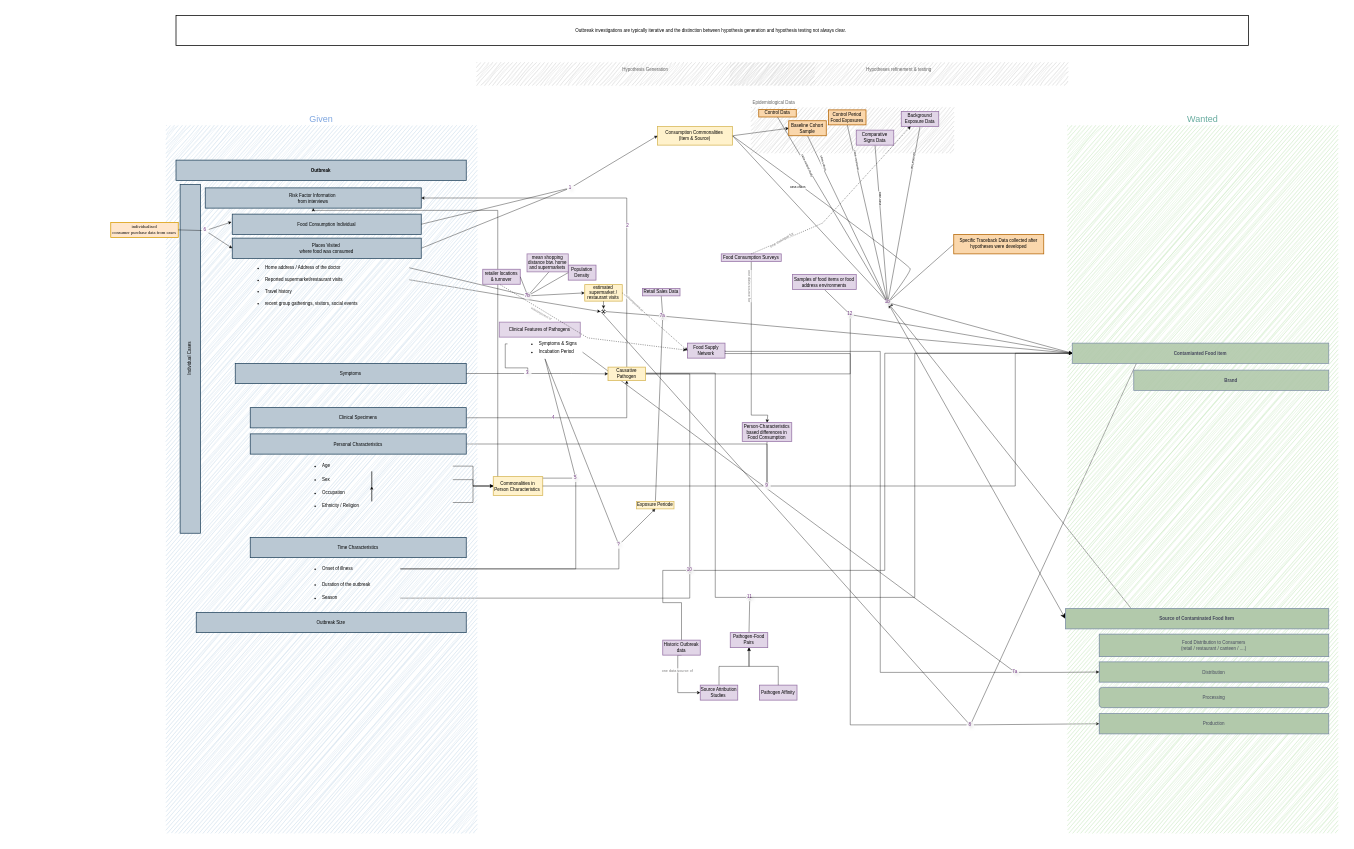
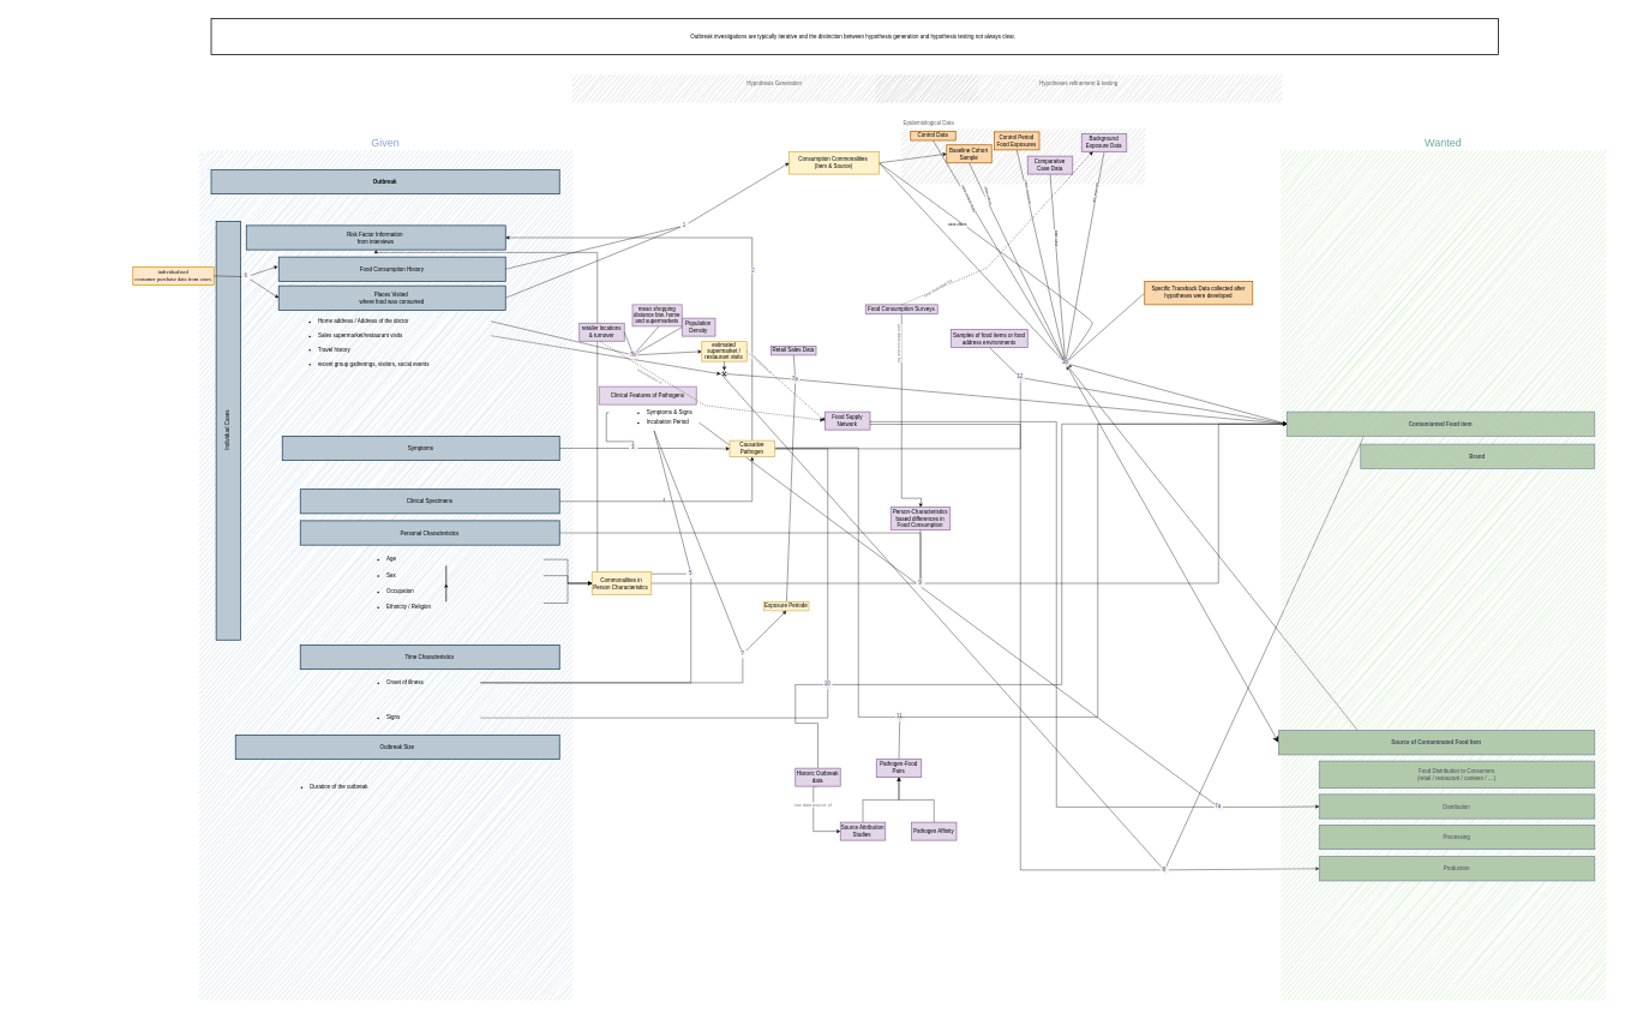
- <mxCell id="103" value="Comparative Signs Data" style="rounded=0;whiteSpace=wrap;html=1;fillColor=#e1d5e7;strokeColor=#9673a6;align=center;verticalAlign=middle;fontFamily=Helvetica;fontSize=6;fontColor=default;" parent="1" vertex="1"><mxGeometry x="1141" y="173" width="50" height="20" as="geometry" /></mxCell>
+ <mxCell id="103" value="Comparative Case Data" style="rounded=0;whiteSpace=wrap;html=1;fillColor=#e1d5e7;strokeColor=#9673a6;align=center;verticalAlign=middle;fontFamily=Helvetica;fontSize=6;fontColor=default;" parent="1" vertex="1"><mxGeometry x="1141" y="173" width="50" height="20" as="geometry" /></mxCell>
- <mxCell id="44" value="&lt;font style=&quot;font-size: 6px;&quot;&gt;&lt;b style=&quot;font-size: 6px;&quot;&gt;Outbreak&lt;/b&gt;&lt;/font&gt;" style="rounded=0;whiteSpace=wrap;html=1;fillColor=#bac8d3;strokeColor=#23445d;glass=0;shadow=0;labelBackgroundColor=none;fontSize=6;" parent="1" vertex="1"><mxGeometry x="234" y="213" width="387" height="27" as="geometry" /></mxCell>
+ <mxCell id="44" value="&lt;font style=&quot;font-size: 6px;&quot;&gt;&lt;b style=&quot;font-size: 6px;&quot;&gt;Outbreak&lt;/b&gt;&lt;/font&gt;" style="rounded=0;whiteSpace=wrap;html=1;fillColor=#bac8d3;strokeColor=#23445d;glass=0;shadow=0;labelBackgroundColor=none;fontSize=6;" parent="1" vertex="1"><mxGeometry x="234" y="188" width="387" height="27" as="geometry" /></mxCell>
- <mxCell id="46" value="Food Consumption Individual" style="rounded=0;whiteSpace=wrap;html=1;fillColor=#bac8d3;strokeColor=#23445d;glass=0;shadow=0;fontSize=6;labelBackgroundColor=none;" parent="1" vertex="1"><mxGeometry x="309" y="285" width="252" height="27" as="geometry" /></mxCell>
+ <mxCell id="46" value="Food Consumption History" style="rounded=0;whiteSpace=wrap;html=1;fillColor=#bac8d3;strokeColor=#23445d;glass=0;shadow=0;fontSize=6;labelBackgroundColor=none;" parent="1" vertex="1"><mxGeometry x="309" y="285" width="252" height="27" as="geometry" /></mxCell>
- <mxCell id="112" value="&lt;div style=&quot;font-size: 6px;&quot;&gt;&lt;ul style=&quot;font-size: 6px;&quot;&gt;&lt;li style=&quot;font-size: 6px;&quot;&gt;Reported supermarket/restaurant visits&lt;/li&gt;&lt;/ul&gt;&lt;/div&gt;" style="rounded=0;whiteSpace=wrap;html=1;fillColor=none;strokeColor=none;glass=0;shadow=0;align=left;fontSize=6;labelBackgroundColor=none;" parent="1" vertex="1"><mxGeometry x="311" y="363.5" width="234" height="18" as="geometry" /></mxCell>
+ <mxCell id="112" value="&lt;div style=&quot;font-size: 6px;&quot;&gt;&lt;ul style=&quot;font-size: 6px;&quot;&gt;&lt;li style=&quot;font-size: 6px;&quot;&gt;Sales supermarket/restaurant visits&lt;/li&gt;&lt;/ul&gt;&lt;/div&gt;" style="rounded=0;whiteSpace=wrap;html=1;fillColor=none;strokeColor=none;glass=0;shadow=0;align=left;fontSize=6;labelBackgroundColor=none;" parent="1" vertex="1"><mxGeometry x="311" y="363.5" width="234" height="18" as="geometry" /></mxCell>
- <mxCell id="69" value="&lt;div style=&quot;font-size: 6px;&quot;&gt;&lt;ul style=&quot;font-size: 6px;&quot;&gt;&lt;li style=&quot;--tw-border-spacing-x: 0; --tw-border-spacing-y: 0; --tw-translate-x: 0; --tw-translate-y: 0; --tw-rotate: 0; --tw-skew-x: 0; --tw-skew-y: 0; --tw-scale-x: 1; --tw-scale-y: 1; --tw-pan-x: ; --tw-pan-y: ; --tw-pinch-zoom: ; --tw-scroll-snap-strictness: proximity; --tw-ordinal: ; --tw-slashed-zero: ; --tw-numeric-figure: ; --tw-numeric-spacing: ; --tw-numeric-fraction: ; --tw-ring-inset: ; --tw-ring-offset-width: 0px; --tw-ring-offset-color: #fff; --tw-ring-color: rgb(59 130 246 / .5); --tw-ring-offset-shadow: 0 0 #0000; --tw-ring-shadow: 0 0 #0000; --tw-shadow: 0 0 #0000; --tw-shadow-colored: 0 0 #0000; --tw-blur: ; --tw-brightness: ; --tw-contrast: ; --tw-grayscale: ; --tw-hue-rotate: ; --tw-invert: ; --tw-saturate: ; --tw-sepia: ; --tw-drop-shadow: ; --tw-backdrop-blur: ; --tw-backdrop-brightness: ; --tw-backdrop-contrast: ; --tw-backdrop-grayscale: ; --tw-backdrop-hue-rotate: ; --tw-backdrop-invert: ; --tw-backdrop-opacity: ; --tw-backdrop-saturate: ; --tw-backdrop-sepia: ; font-size: 6px;&quot;&gt;&lt;span style=&quot;font-size: 6px;&quot;&gt;Duration of the outbreak&lt;/span&gt;&lt;br style=&quot;font-size: 6px;&quot;&gt;&lt;/li&gt;&lt;/ul&gt;&lt;/div&gt;" style="rounded=0;whiteSpace=wrap;html=1;fillColor=none;strokeColor=none;glass=0;shadow=0;align=left;fontSize=6;labelBackgroundColor=none;" parent="1" vertex="1"><mxGeometry x="387" y="770" width="146" height="18" as="geometry" /></mxCell>
+ <mxCell id="69" value="&lt;div style=&quot;font-size: 6px;&quot;&gt;&lt;ul style=&quot;font-size: 6px;&quot;&gt;&lt;li style=&quot;--tw-border-spacing-x: 0; --tw-border-spacing-y: 0; --tw-translate-x: 0; --tw-translate-y: 0; --tw-rotate: 0; --tw-skew-x: 0; --tw-skew-y: 0; --tw-scale-x: 1; --tw-scale-y: 1; --tw-pan-x: ; --tw-pan-y: ; --tw-pinch-zoom: ; --tw-scroll-snap-strictness: proximity; --tw-ordinal: ; --tw-slashed-zero: ; --tw-numeric-figure: ; --tw-numeric-spacing: ; --tw-numeric-fraction: ; --tw-ring-inset: ; --tw-ring-offset-width: 0px; --tw-ring-offset-color: #fff; --tw-ring-color: rgb(59 130 246 / .5); --tw-ring-offset-shadow: 0 0 #0000; --tw-ring-shadow: 0 0 #0000; --tw-shadow: 0 0 #0000; --tw-shadow-colored: 0 0 #0000; --tw-blur: ; --tw-brightness: ; --tw-contrast: ; --tw-grayscale: ; --tw-hue-rotate: ; --tw-invert: ; --tw-saturate: ; --tw-sepia: ; --tw-drop-shadow: ; --tw-backdrop-blur: ; --tw-backdrop-brightness: ; --tw-backdrop-contrast: ; --tw-backdrop-grayscale: ; --tw-backdrop-hue-rotate: ; --tw-backdrop-invert: ; --tw-backdrop-opacity: ; --tw-backdrop-saturate: ; --tw-backdrop-sepia: ; font-size: 6px;&quot;&gt;&lt;span style=&quot;font-size: 6px;&quot;&gt;Duration of the outbreak&lt;/span&gt;&lt;br style=&quot;font-size: 6px;&quot;&gt;&lt;/li&gt;&lt;/ul&gt;&lt;/div&gt;" style="rounded=0;whiteSpace=wrap;html=1;fillColor=none;strokeColor=none;glass=0;shadow=0;align=left;fontSize=6;labelBackgroundColor=none;" parent="1" vertex="1"><mxGeometry x="302" y="865" width="146" height="18" as="geometry" /></mxCell>
- <mxCell id="70" value="&lt;div style=&quot;font-size: 6px;&quot;&gt;&lt;ul style=&quot;font-size: 6px;&quot;&gt;&lt;li style=&quot;--tw-border-spacing-x: 0; --tw-border-spacing-y: 0; --tw-translate-x: 0; --tw-translate-y: 0; --tw-rotate: 0; --tw-skew-x: 0; --tw-skew-y: 0; --tw-scale-x: 1; --tw-scale-y: 1; --tw-pan-x: ; --tw-pan-y: ; --tw-pinch-zoom: ; --tw-scroll-snap-strictness: proximity; --tw-ordinal: ; --tw-slashed-zero: ; --tw-numeric-figure: ; --tw-numeric-spacing: ; --tw-numeric-fraction: ; --tw-ring-inset: ; --tw-ring-offset-width: 0px; --tw-ring-offset-color: #fff; --tw-ring-color: rgb(59 130 246 / .5); --tw-ring-offset-shadow: 0 0 #0000; --tw-ring-shadow: 0 0 #0000; --tw-shadow: 0 0 #0000; --tw-shadow-colored: 0 0 #0000; --tw-blur: ; --tw-brightness: ; --tw-contrast: ; --tw-grayscale: ; --tw-hue-rotate: ; --tw-invert: ; --tw-saturate: ; --tw-sepia: ; --tw-drop-shadow: ; --tw-backdrop-blur: ; --tw-backdrop-brightness: ; --tw-backdrop-contrast: ; --tw-backdrop-grayscale: ; --tw-backdrop-hue-rotate: ; --tw-backdrop-invert: ; --tw-backdrop-opacity: ; --tw-backdrop-saturate: ; --tw-backdrop-sepia: ; font-size: 6px;&quot;&gt;&lt;span style=&quot;font-size: 6px;&quot;&gt;Season&amp;nbsp;&lt;/span&gt;&lt;br style=&quot;font-size: 6px;&quot;&gt;&lt;/li&gt;&lt;/ul&gt;&lt;/div&gt;" style="rounded=0;whiteSpace=wrap;html=1;fillColor=none;strokeColor=none;glass=0;shadow=0;align=left;fontSize=6;labelBackgroundColor=none;" parent="1" vertex="1"><mxGeometry x="387" y="788" width="146" height="18" as="geometry" /></mxCell>
+ <mxCell id="70" value="&lt;div style=&quot;font-size: 6px;&quot;&gt;&lt;ul style=&quot;font-size: 6px;&quot;&gt;&lt;li style=&quot;--tw-border-spacing-x: 0; --tw-border-spacing-y: 0; --tw-translate-x: 0; --tw-translate-y: 0; --tw-rotate: 0; --tw-skew-x: 0; --tw-skew-y: 0; --tw-scale-x: 1; --tw-scale-y: 1; --tw-pan-x: ; --tw-pan-y: ; --tw-pinch-zoom: ; --tw-scroll-snap-strictness: proximity; --tw-ordinal: ; --tw-slashed-zero: ; --tw-numeric-figure: ; --tw-numeric-spacing: ; --tw-numeric-fraction: ; --tw-ring-inset: ; --tw-ring-offset-width: 0px; --tw-ring-offset-color: #fff; --tw-ring-color: rgb(59 130 246 / .5); --tw-ring-offset-shadow: 0 0 #0000; --tw-ring-shadow: 0 0 #0000; --tw-shadow: 0 0 #0000; --tw-shadow-colored: 0 0 #0000; --tw-blur: ; --tw-brightness: ; --tw-contrast: ; --tw-grayscale: ; --tw-hue-rotate: ; --tw-invert: ; --tw-saturate: ; --tw-sepia: ; --tw-drop-shadow: ; --tw-backdrop-blur: ; --tw-backdrop-brightness: ; --tw-backdrop-contrast: ; --tw-backdrop-grayscale: ; --tw-backdrop-hue-rotate: ; --tw-backdrop-invert: ; --tw-backdrop-opacity: ; --tw-backdrop-saturate: ; --tw-backdrop-sepia: ; font-size: 6px;&quot;&gt;&lt;span style=&quot;font-size: 6px;&quot;&gt;Signs&amp;nbsp;&lt;/span&gt;&lt;br style=&quot;font-size: 6px;&quot;&gt;&lt;/li&gt;&lt;/ul&gt;&lt;/div&gt;" style="rounded=0;whiteSpace=wrap;html=1;fillColor=none;strokeColor=none;glass=0;shadow=0;align=left;fontSize=6;labelBackgroundColor=none;" parent="1" vertex="1"><mxGeometry x="387" y="788" width="146" height="18" as="geometry" /></mxCell>
- <mxCell id="41" value="Processing" style="whiteSpace=wrap;html=1;fillColor=#B2C9AB;strokeColor=#788AA3;glass=0;shadow=0;fontStyle=0;fontSize=6;labelBackgroundColor=none;fontColor=#46495D;rounded=1;" parent="1" vertex="1"><mxGeometry x="1465" y="916" width="306" height="27" as="geometry" /></mxCell>
+ <mxCell id="41" value="Processing" style="rounded=0;whiteSpace=wrap;html=1;fillColor=#B2C9AB;strokeColor=#788AA3;glass=0;shadow=0;fontStyle=0;fontSize=6;labelBackgroundColor=none;fontColor=#46495D;" parent="1" vertex="1"><mxGeometry x="1465" y="916" width="306" height="27" as="geometry" /></mxCell>
